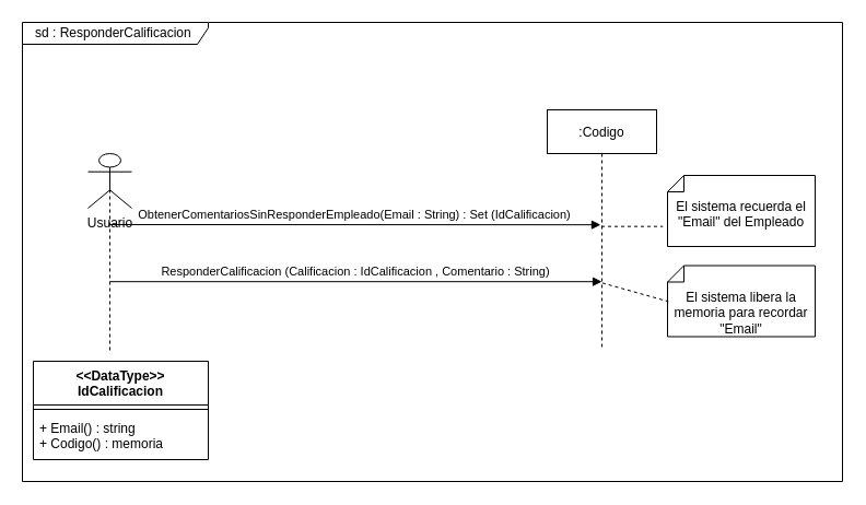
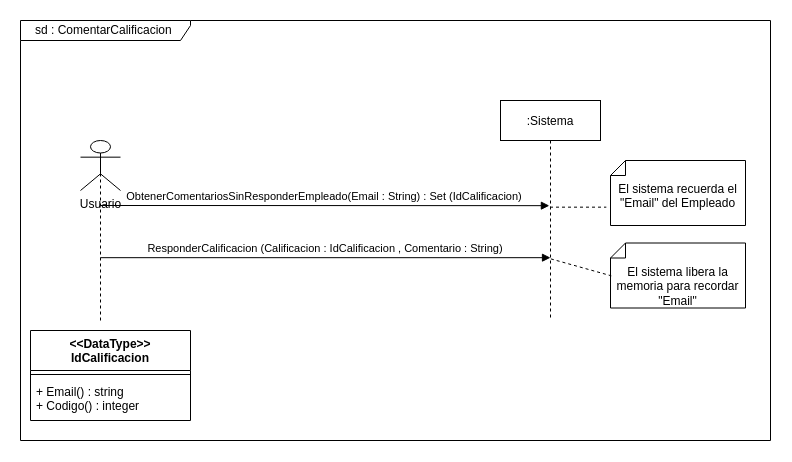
- <mxCell id="2" value="sd : ResponderCalificacion&amp;nbsp;" style="shape=umlFrame;whiteSpace=wrap;html=1;width=170;height=20;" parent="1" vertex="1"><mxGeometry x="20" y="20" width="750" height="420" as="geometry" /></mxCell>
+ <mxCell id="2" value="sd : ComentarCalificacion&amp;nbsp;" style="shape=umlFrame;whiteSpace=wrap;html=1;width=170;height=20;" parent="1" vertex="1"><mxGeometry x="20" y="20" width="750" height="420" as="geometry" /></mxCell>
- <mxCell id="3" value=":Codigo" style="shape=umlLifeline;perimeter=lifelinePerimeter;container=1;collapsible=0;recursiveResize=0;rounded=0;shadow=0;strokeWidth=1;" parent="1" vertex="1"><mxGeometry x="500" y="100" width="100" height="220" as="geometry" /></mxCell>
+ <mxCell id="3" value=":Sistema" style="shape=umlLifeline;perimeter=lifelinePerimeter;container=1;collapsible=0;recursiveResize=0;rounded=0;shadow=0;strokeWidth=1;" parent="1" vertex="1"><mxGeometry x="500" y="100" width="100" height="220" as="geometry" /></mxCell>
- <mxCell id="12" value="+ Email() : string&#10;+ Codigo() : memoria" style="text;strokeColor=none;fillColor=none;align=left;verticalAlign=top;spacingLeft=4;spacingRight=4;overflow=hidden;rotatable=0;points=[[0,0.5],[1,0.5]];portConstraint=eastwest;" parent="10" vertex="1"><mxGeometry y="48" width="160" height="42" as="geometry" /></mxCell>
+ <mxCell id="12" value="+ Email() : string&#10;+ Codigo() : integer" style="text;strokeColor=none;fillColor=none;align=left;verticalAlign=top;spacingLeft=4;spacingRight=4;overflow=hidden;rotatable=0;points=[[0,0.5],[1,0.5]];portConstraint=eastwest;" parent="10" vertex="1"><mxGeometry y="48" width="160" height="42" as="geometry" /></mxCell>
